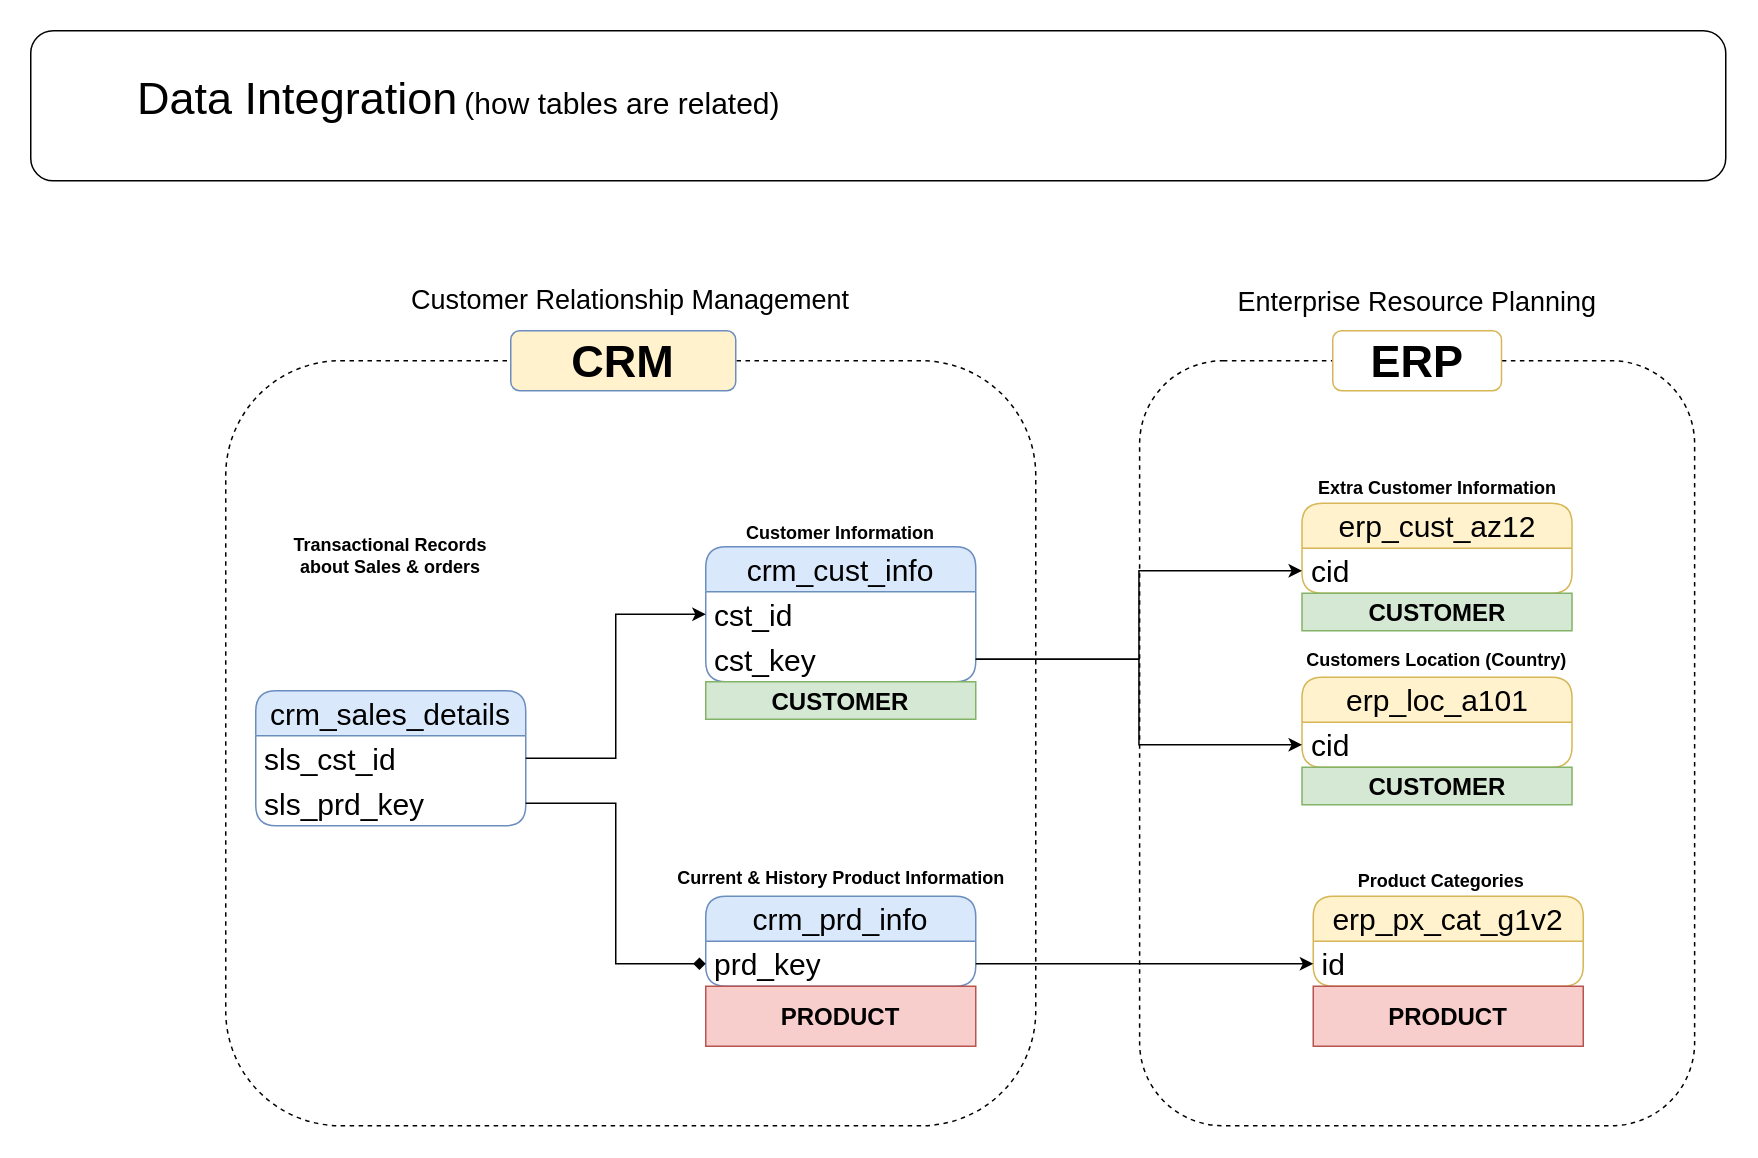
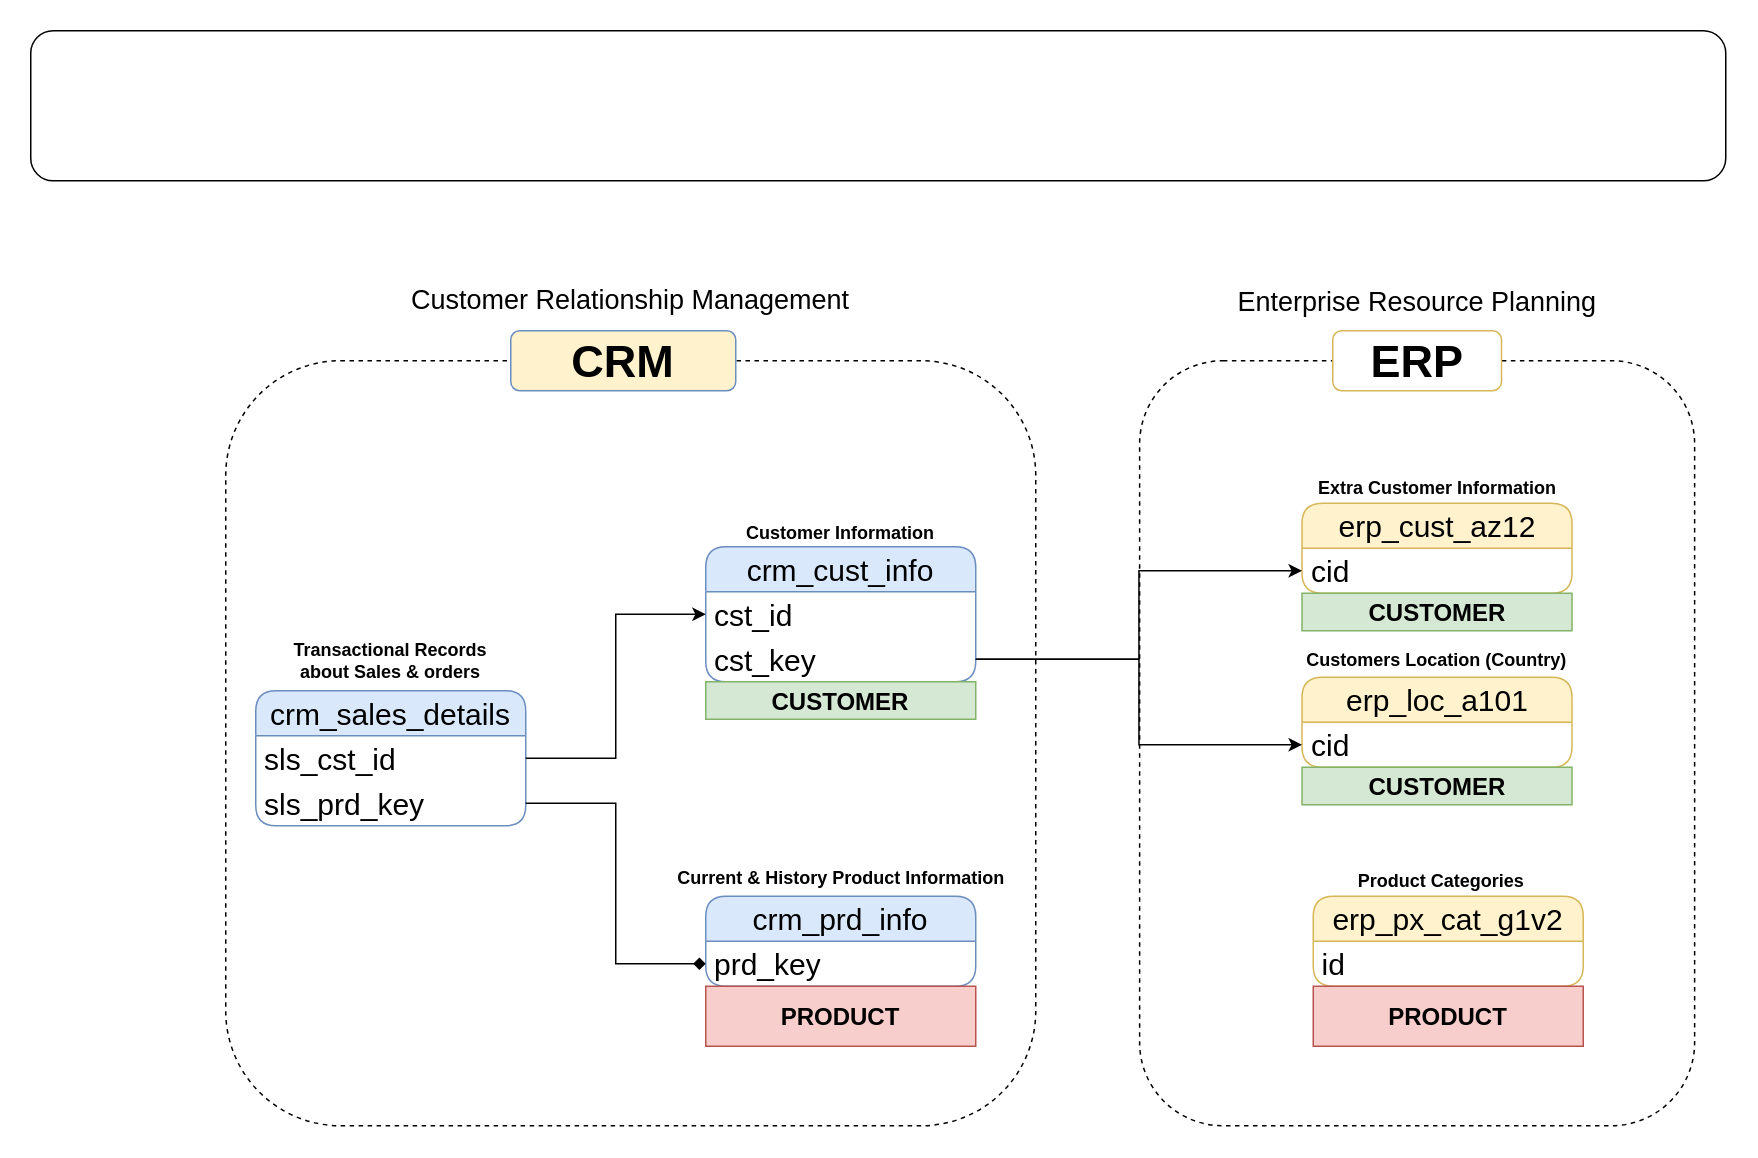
- <mxCell id="31" value="&lt;font style=&quot;font-size: 30px;&quot;&gt;Data Integration&lt;/font&gt; &lt;font style=&quot;font-size: 20px;&quot;&gt;(how tables are related)&lt;/font&gt;" style="text;html=1;align=center;verticalAlign=middle;resizable=0;points=[];autosize=1;strokeColor=none;fillColor=none;fontSize=17;" parent="1" vertex="1"><mxGeometry x="80" y="40" width="450" height="50" as="geometry" /></mxCell>
- <mxCell id="21" value="Transactional Records about Sales &amp;amp; orders" style="text;html=1;align=center;verticalAlign=middle;whiteSpace=wrap;rounded=0;fontStyle=1" parent="1" vertex="1"><mxGeometry x="190" y="355" width="140" height="30" as="geometry" /></mxCell>
+ <mxCell id="21" value="Transactional Records about Sales &amp;amp; orders" style="text;html=1;align=center;verticalAlign=middle;whiteSpace=wrap;rounded=0;fontStyle=1" parent="1" vertex="1"><mxGeometry x="190" y="425" width="140" height="30" as="geometry" /></mxCell>
- <mxCell id="26" style="edgeStyle=orthogonalEdgeStyle;rounded=0;orthogonalLoop=1;jettySize=auto;html=1;" parent="1" source="16" target="10" edge="1"><mxGeometry relative="1" as="geometry" /></mxCell>
